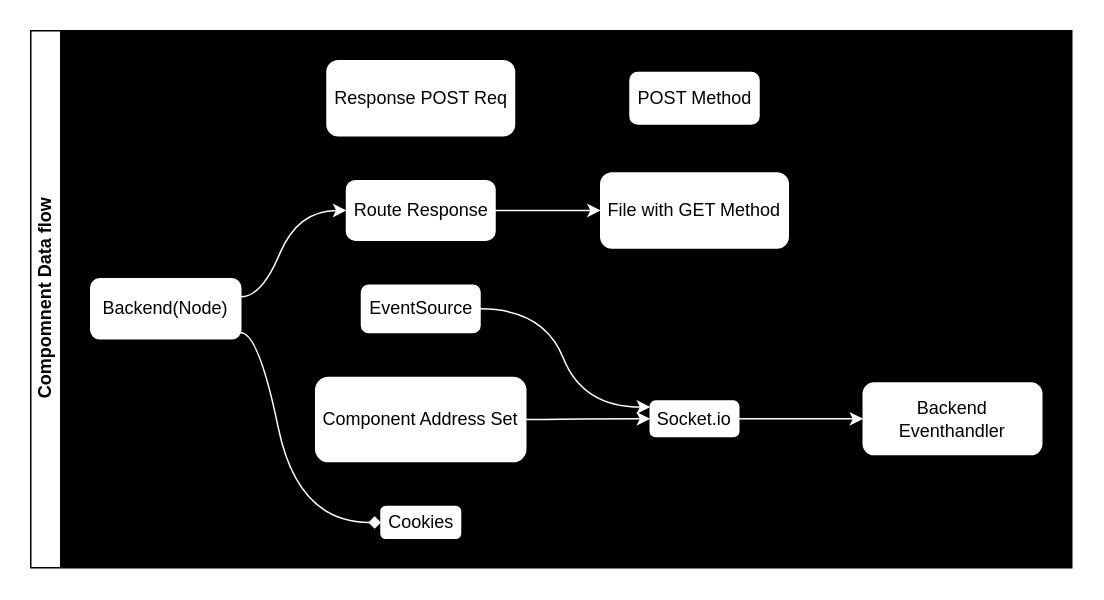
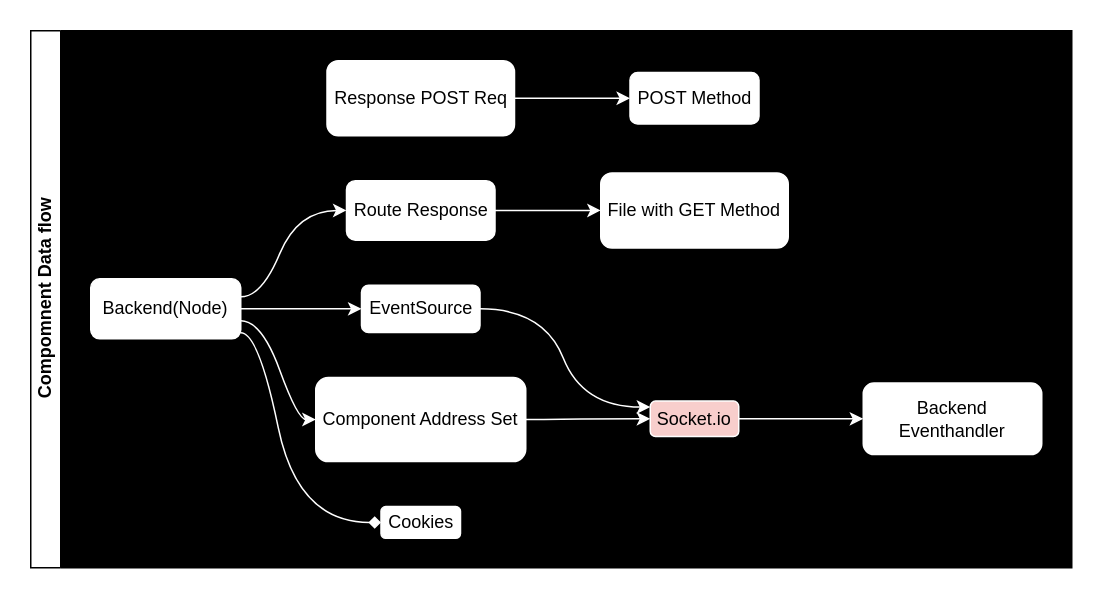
+ <mxCell id="20" value="" style="edgeStyle=none;html=1;noEdgeStyle=1;orthogonal=1;strokeColor=#FFFFFF;" parent="2" source="8" target="21" edge="1"><mxGeometry relative="1" as="geometry"><mxPoint x="2154" y="1468.1" as="sourcePoint" /><Array as="points"><mxPoint x="342" y="45" /><mxPoint x="368" y="45" /></Array></mxGeometry></mxCell>
+ <mxCell id="5" value="" style="html=1;curved=1;noEdgeStyle=1;orthogonal=1;strokeColor=#FFFFFF;" parent="2" source="3" target="4" edge="1"><mxGeometry relative="1" as="geometry"><Array as="points"><mxPoint x="156" y="185.4" /><mxPoint x="178" y="185.4" /></Array></mxGeometry></mxCell>
+ <mxCell id="13" value="" style="html=1;curved=1;noEdgeStyle=1;orthogonal=1;strokeColor=#FFFFFF;" parent="2" source="3" target="11" edge="1"><mxGeometry relative="1" as="geometry"><Array as="points"><mxPoint x="154" y="193.4" /><mxPoint x="178" y="259.2" /></Array></mxGeometry></mxCell>
- <mxCell id="6" value="Socket.io" style="whiteSpace=wrap;html=1;aspect=fixed;rounded=1;strokeColor=#FFFFFF;" parent="2" vertex="1"><mxGeometry x="413" y="246.912" width="59" height="23.6" as="geometry" /></mxCell>
+ <mxCell id="6" value="Socket.io" style="whiteSpace=wrap;html=1;aspect=fixed;rounded=1;strokeColor=#FFFFFF;fillColor=#f8cecc;" parent="2" vertex="1"><mxGeometry x="413" y="246.912" width="59" height="23.6" as="geometry" /></mxCell>
